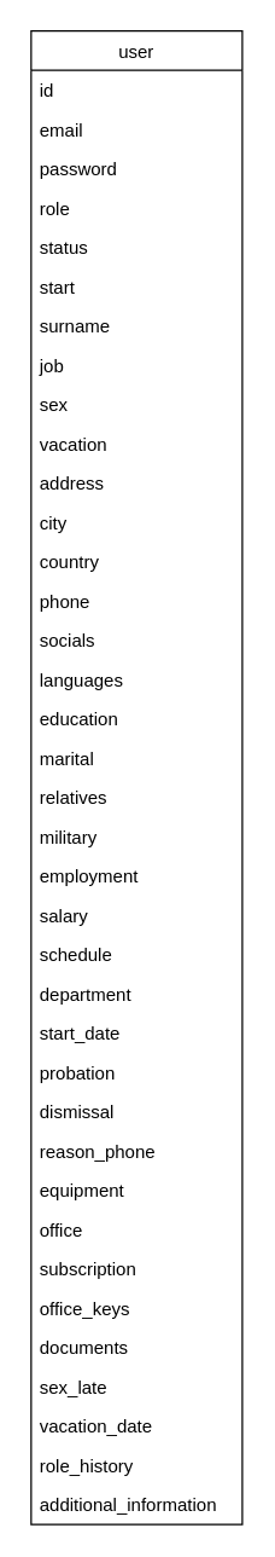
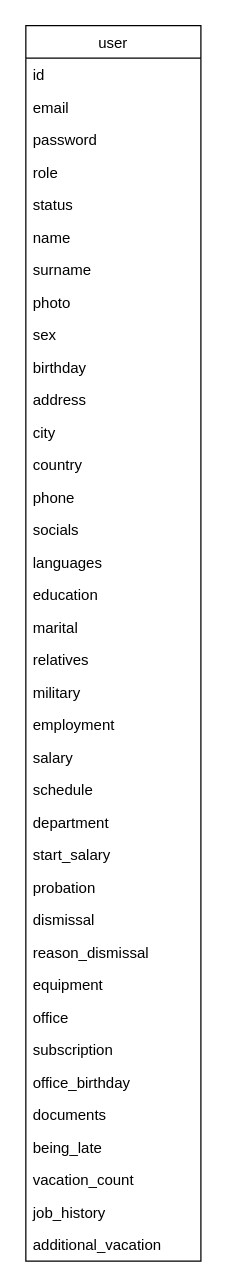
- <mxCell id="8" value="start" style="text;strokeColor=none;fillColor=none;align=left;verticalAlign=top;spacingLeft=4;spacingRight=4;overflow=hidden;rotatable=0;points=[[0,0.5],[1,0.5]];portConstraint=eastwest;" parent="2" vertex="1"><mxGeometry y="156" width="140" height="26" as="geometry" /></mxCell>
+ <mxCell id="8" value="name" style="text;strokeColor=none;fillColor=none;align=left;verticalAlign=top;spacingLeft=4;spacingRight=4;overflow=hidden;rotatable=0;points=[[0,0.5],[1,0.5]];portConstraint=eastwest;" parent="2" vertex="1"><mxGeometry y="156" width="140" height="26" as="geometry" /></mxCell>
- <mxCell id="10" value="job" style="text;strokeColor=none;fillColor=none;align=left;verticalAlign=top;spacingLeft=4;spacingRight=4;overflow=hidden;rotatable=0;points=[[0,0.5],[1,0.5]];portConstraint=eastwest;" parent="2" vertex="1"><mxGeometry y="208" width="140" height="26" as="geometry" /></mxCell>
+ <mxCell id="10" value="photo" style="text;strokeColor=none;fillColor=none;align=left;verticalAlign=top;spacingLeft=4;spacingRight=4;overflow=hidden;rotatable=0;points=[[0,0.5],[1,0.5]];portConstraint=eastwest;" parent="2" vertex="1"><mxGeometry y="208" width="140" height="26" as="geometry" /></mxCell>
- <mxCell id="12" value="vacation " style="text;strokeColor=none;fillColor=none;align=left;verticalAlign=top;spacingLeft=4;spacingRight=4;overflow=hidden;rotatable=0;points=[[0,0.5],[1,0.5]];portConstraint=eastwest;" parent="2" vertex="1"><mxGeometry y="260" width="140" height="26" as="geometry" /></mxCell>
+ <mxCell id="12" value="birthday " style="text;strokeColor=none;fillColor=none;align=left;verticalAlign=top;spacingLeft=4;spacingRight=4;overflow=hidden;rotatable=0;points=[[0,0.5],[1,0.5]];portConstraint=eastwest;" parent="2" vertex="1"><mxGeometry y="260" width="140" height="26" as="geometry" /></mxCell>
- <mxCell id="27" value="start_date" style="text;strokeColor=none;fillColor=none;align=left;verticalAlign=top;spacingLeft=4;spacingRight=4;overflow=hidden;rotatable=0;points=[[0,0.5],[1,0.5]];portConstraint=eastwest;" parent="2" vertex="1"><mxGeometry y="650" width="140" height="26" as="geometry" /></mxCell>
+ <mxCell id="27" value="start_salary" style="text;strokeColor=none;fillColor=none;align=left;verticalAlign=top;spacingLeft=4;spacingRight=4;overflow=hidden;rotatable=0;points=[[0,0.5],[1,0.5]];portConstraint=eastwest;" parent="2" vertex="1"><mxGeometry y="650" width="140" height="26" as="geometry" /></mxCell>
- <mxCell id="30" value="reason_phone" style="text;strokeColor=none;fillColor=none;align=left;verticalAlign=top;spacingLeft=4;spacingRight=4;overflow=hidden;rotatable=0;points=[[0,0.5],[1,0.5]];portConstraint=eastwest;" parent="2" vertex="1"><mxGeometry y="728" width="140" height="26" as="geometry" /></mxCell>
+ <mxCell id="30" value="reason_dismissal" style="text;strokeColor=none;fillColor=none;align=left;verticalAlign=top;spacingLeft=4;spacingRight=4;overflow=hidden;rotatable=0;points=[[0,0.5],[1,0.5]];portConstraint=eastwest;" parent="2" vertex="1"><mxGeometry y="728" width="140" height="26" as="geometry" /></mxCell>
- <mxCell id="34" value="office_keys" style="text;strokeColor=none;fillColor=none;align=left;verticalAlign=top;spacingLeft=4;spacingRight=4;overflow=hidden;rotatable=0;points=[[0,0.5],[1,0.5]];portConstraint=eastwest;" parent="2" vertex="1"><mxGeometry y="832" width="140" height="26" as="geometry" /></mxCell>
+ <mxCell id="34" value="office_birthday" style="text;strokeColor=none;fillColor=none;align=left;verticalAlign=top;spacingLeft=4;spacingRight=4;overflow=hidden;rotatable=0;points=[[0,0.5],[1,0.5]];portConstraint=eastwest;" parent="2" vertex="1"><mxGeometry y="832" width="140" height="26" as="geometry" /></mxCell>
- <mxCell id="36" value="sex_late" style="text;strokeColor=none;fillColor=none;align=left;verticalAlign=top;spacingLeft=4;spacingRight=4;overflow=hidden;rotatable=0;points=[[0,0.5],[1,0.5]];portConstraint=eastwest;" parent="2" vertex="1"><mxGeometry y="884" width="140" height="26" as="geometry" /></mxCell>
+ <mxCell id="36" value="being_late" style="text;strokeColor=none;fillColor=none;align=left;verticalAlign=top;spacingLeft=4;spacingRight=4;overflow=hidden;rotatable=0;points=[[0,0.5],[1,0.5]];portConstraint=eastwest;" parent="2" vertex="1"><mxGeometry y="884" width="140" height="26" as="geometry" /></mxCell>
- <mxCell id="37" value="vacation_date" style="text;strokeColor=none;fillColor=none;align=left;verticalAlign=top;spacingLeft=4;spacingRight=4;overflow=hidden;rotatable=0;points=[[0,0.5],[1,0.5]];portConstraint=eastwest;" parent="2" vertex="1"><mxGeometry y="910" width="140" height="26" as="geometry" /></mxCell>
+ <mxCell id="37" value="vacation_count" style="text;strokeColor=none;fillColor=none;align=left;verticalAlign=top;spacingLeft=4;spacingRight=4;overflow=hidden;rotatable=0;points=[[0,0.5],[1,0.5]];portConstraint=eastwest;" parent="2" vertex="1"><mxGeometry y="910" width="140" height="26" as="geometry" /></mxCell>
- <mxCell id="38" value="role_history" style="text;strokeColor=none;fillColor=none;align=left;verticalAlign=top;spacingLeft=4;spacingRight=4;overflow=hidden;rotatable=0;points=[[0,0.5],[1,0.5]];portConstraint=eastwest;" parent="2" vertex="1"><mxGeometry y="936" width="140" height="26" as="geometry" /></mxCell>
+ <mxCell id="38" value="job_history" style="text;strokeColor=none;fillColor=none;align=left;verticalAlign=top;spacingLeft=4;spacingRight=4;overflow=hidden;rotatable=0;points=[[0,0.5],[1,0.5]];portConstraint=eastwest;" parent="2" vertex="1"><mxGeometry y="936" width="140" height="26" as="geometry" /></mxCell>
- <mxCell id="39" value="additional_information" style="text;strokeColor=none;fillColor=none;align=left;verticalAlign=top;spacingLeft=4;spacingRight=4;overflow=hidden;rotatable=0;points=[[0,0.5],[1,0.5]];portConstraint=eastwest;" parent="2" vertex="1"><mxGeometry y="962" width="140" height="26" as="geometry" /></mxCell>
+ <mxCell id="39" value="additional_vacation" style="text;strokeColor=none;fillColor=none;align=left;verticalAlign=top;spacingLeft=4;spacingRight=4;overflow=hidden;rotatable=0;points=[[0,0.5],[1,0.5]];portConstraint=eastwest;" parent="2" vertex="1"><mxGeometry y="962" width="140" height="26" as="geometry" /></mxCell>
